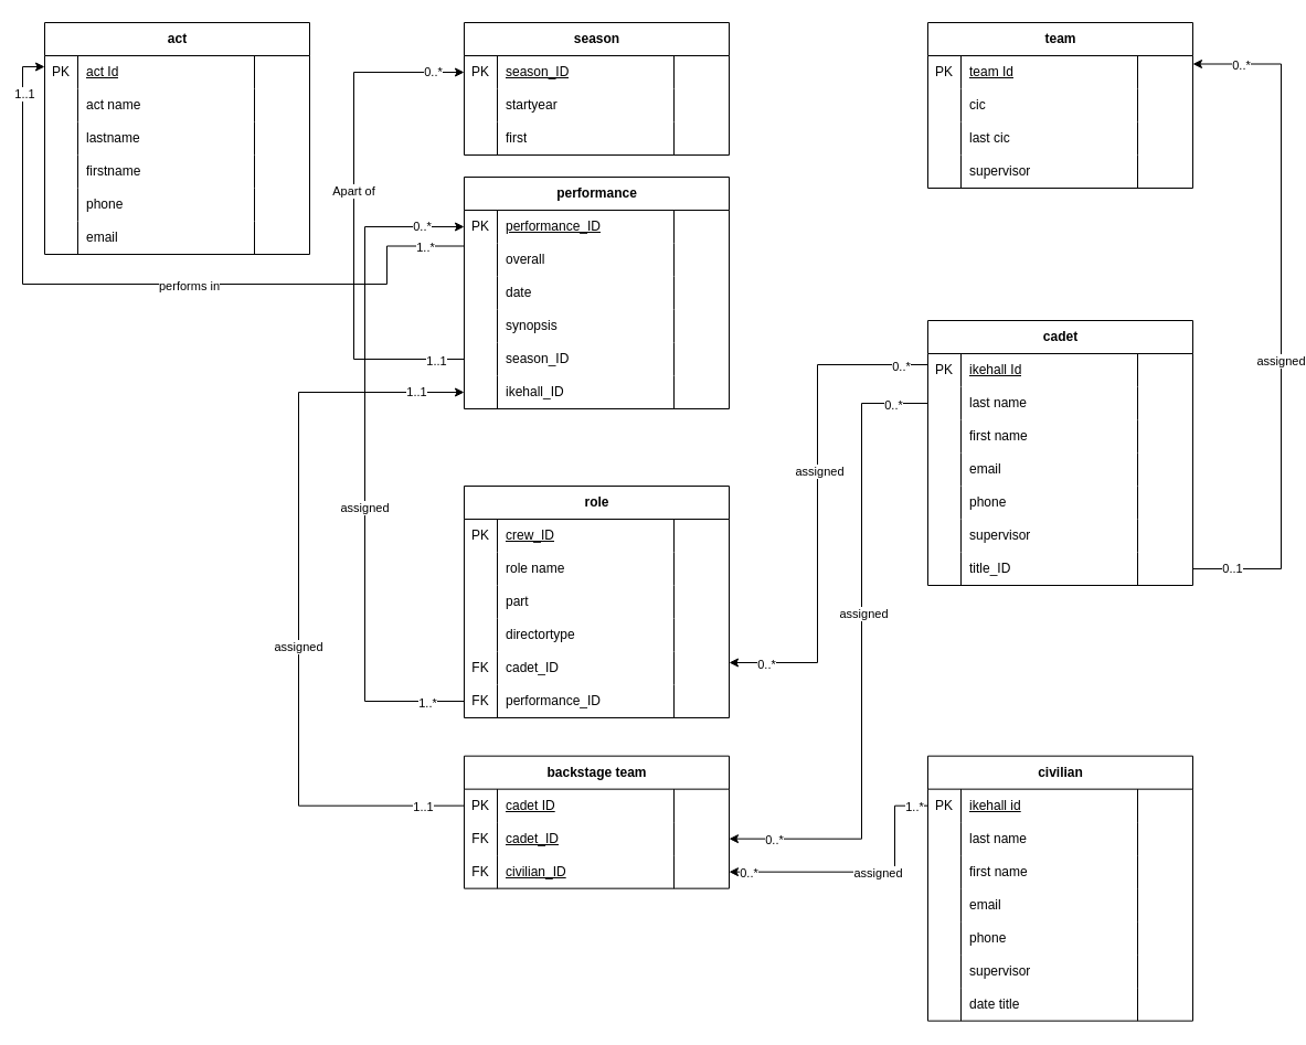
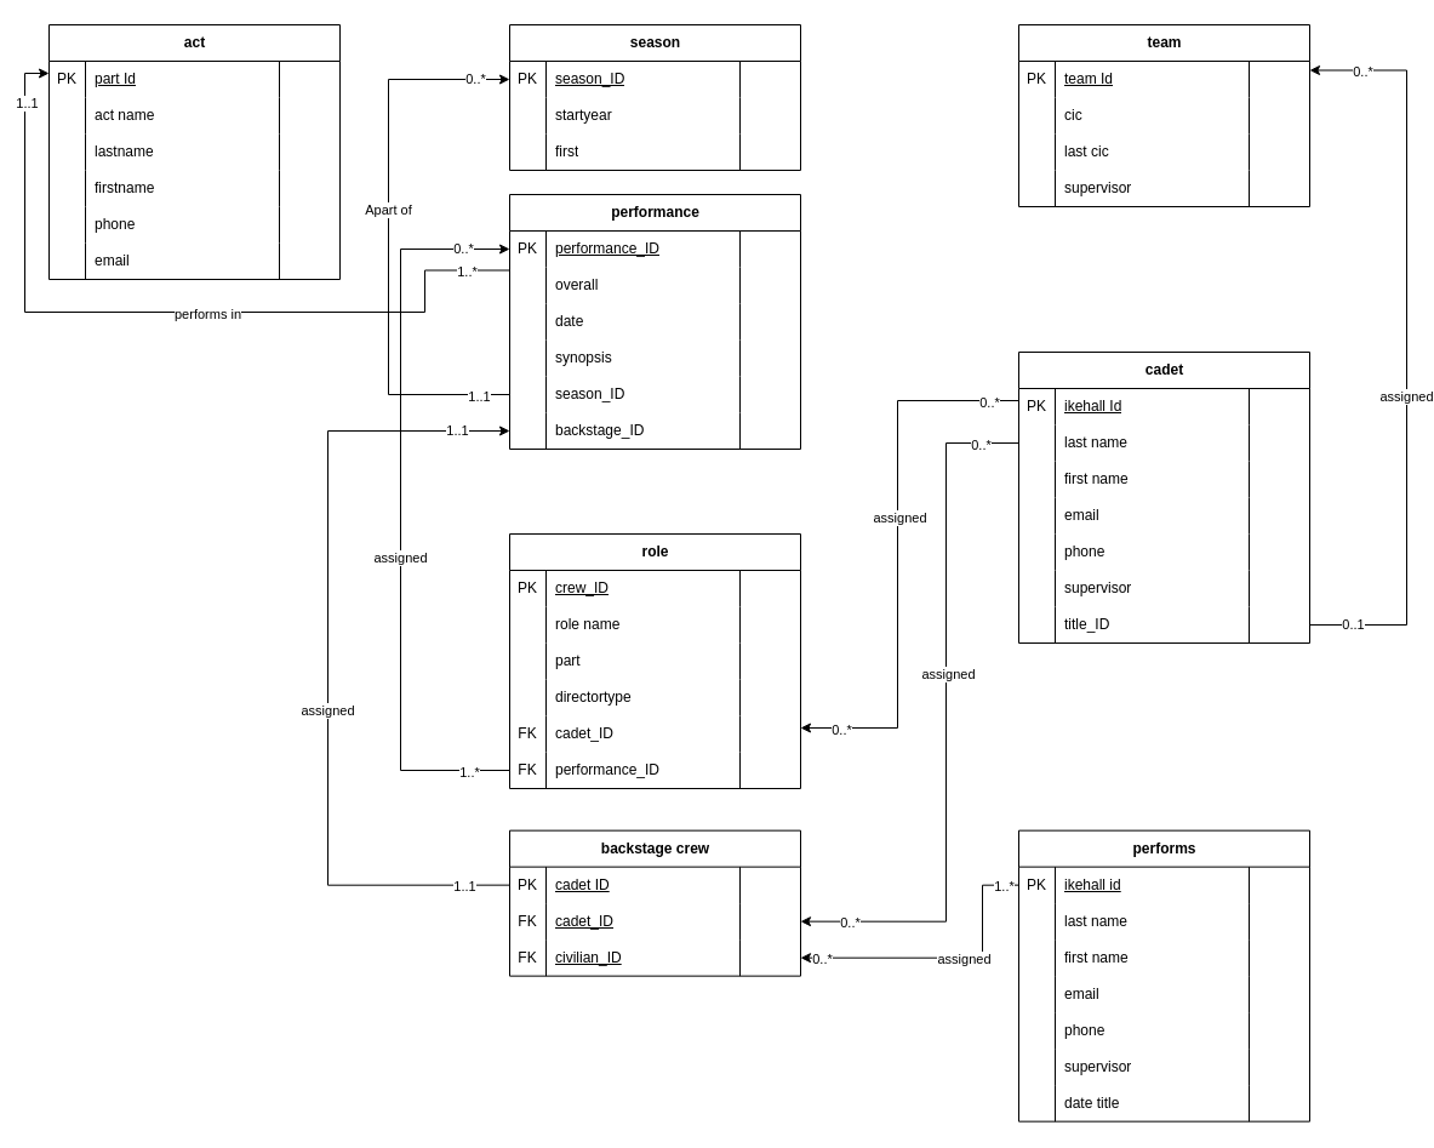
- <mxCell id="51" value="act Id" style="shape=partialRectangle;connectable=0;fillColor=none;top=0;left=0;bottom=0;right=0;align=left;spacingLeft=6;fontStyle=4;overflow=hidden;whiteSpace=wrap;html=1;" vertex="1" parent="49"><mxGeometry x="30" width="160" height="30" as="geometry"><mxRectangle width="160" height="30" as="alternateBounds" /></mxGeometry></mxCell>
+ <mxCell id="51" value="part Id" style="shape=partialRectangle;connectable=0;fillColor=none;top=0;left=0;bottom=0;right=0;align=left;spacingLeft=6;fontStyle=4;overflow=hidden;whiteSpace=wrap;html=1;" vertex="1" parent="49"><mxGeometry x="30" width="160" height="30" as="geometry"><mxRectangle width="160" height="30" as="alternateBounds" /></mxGeometry></mxCell>
- <mxCell id="25" value="ikehall_ID" style="shape=partialRectangle;connectable=0;fillColor=none;top=0;left=0;bottom=0;right=0;align=left;spacingLeft=6;overflow=hidden;whiteSpace=wrap;html=1;fontStyle=0" vertex="1" parent="23"><mxGeometry x="30" width="160" height="30" as="geometry"><mxRectangle width="160" height="30" as="alternateBounds" /></mxGeometry></mxCell>
+ <mxCell id="25" value="backstage_ID" style="shape=partialRectangle;connectable=0;fillColor=none;top=0;left=0;bottom=0;right=0;align=left;spacingLeft=6;overflow=hidden;whiteSpace=wrap;html=1;fontStyle=0" vertex="1" parent="23"><mxGeometry x="30" width="160" height="30" as="geometry"><mxRectangle width="160" height="30" as="alternateBounds" /></mxGeometry></mxCell>
- <mxCell id="173" value="backstage team" style="shape=table;startSize=30;container=1;collapsible=1;childLayout=tableLayout;fixedRows=1;rowLines=0;fontStyle=1;align=center;resizeLast=1;html=1;" vertex="1" parent="1"><mxGeometry x="420" y="684.65" width="240" height="120" as="geometry" /></mxCell>
+ <mxCell id="173" value="backstage crew" style="shape=table;startSize=30;container=1;collapsible=1;childLayout=tableLayout;fixedRows=1;rowLines=0;fontStyle=1;align=center;resizeLast=1;html=1;" vertex="1" parent="1"><mxGeometry x="420" y="684.65" width="240" height="120" as="geometry" /></mxCell>
- <mxCell id="144" value="civilian" style="shape=table;startSize=30;container=1;collapsible=1;childLayout=tableLayout;fixedRows=1;rowLines=0;fontStyle=1;align=center;resizeLast=1;html=1;" vertex="1" parent="1"><mxGeometry x="840" y="684.65" width="240" height="240" as="geometry" /></mxCell>
+ <mxCell id="144" value="performs" style="shape=table;startSize=30;container=1;collapsible=1;childLayout=tableLayout;fixedRows=1;rowLines=0;fontStyle=1;align=center;resizeLast=1;html=1;" vertex="1" parent="1"><mxGeometry x="840" y="684.65" width="240" height="240" as="geometry" /></mxCell>
